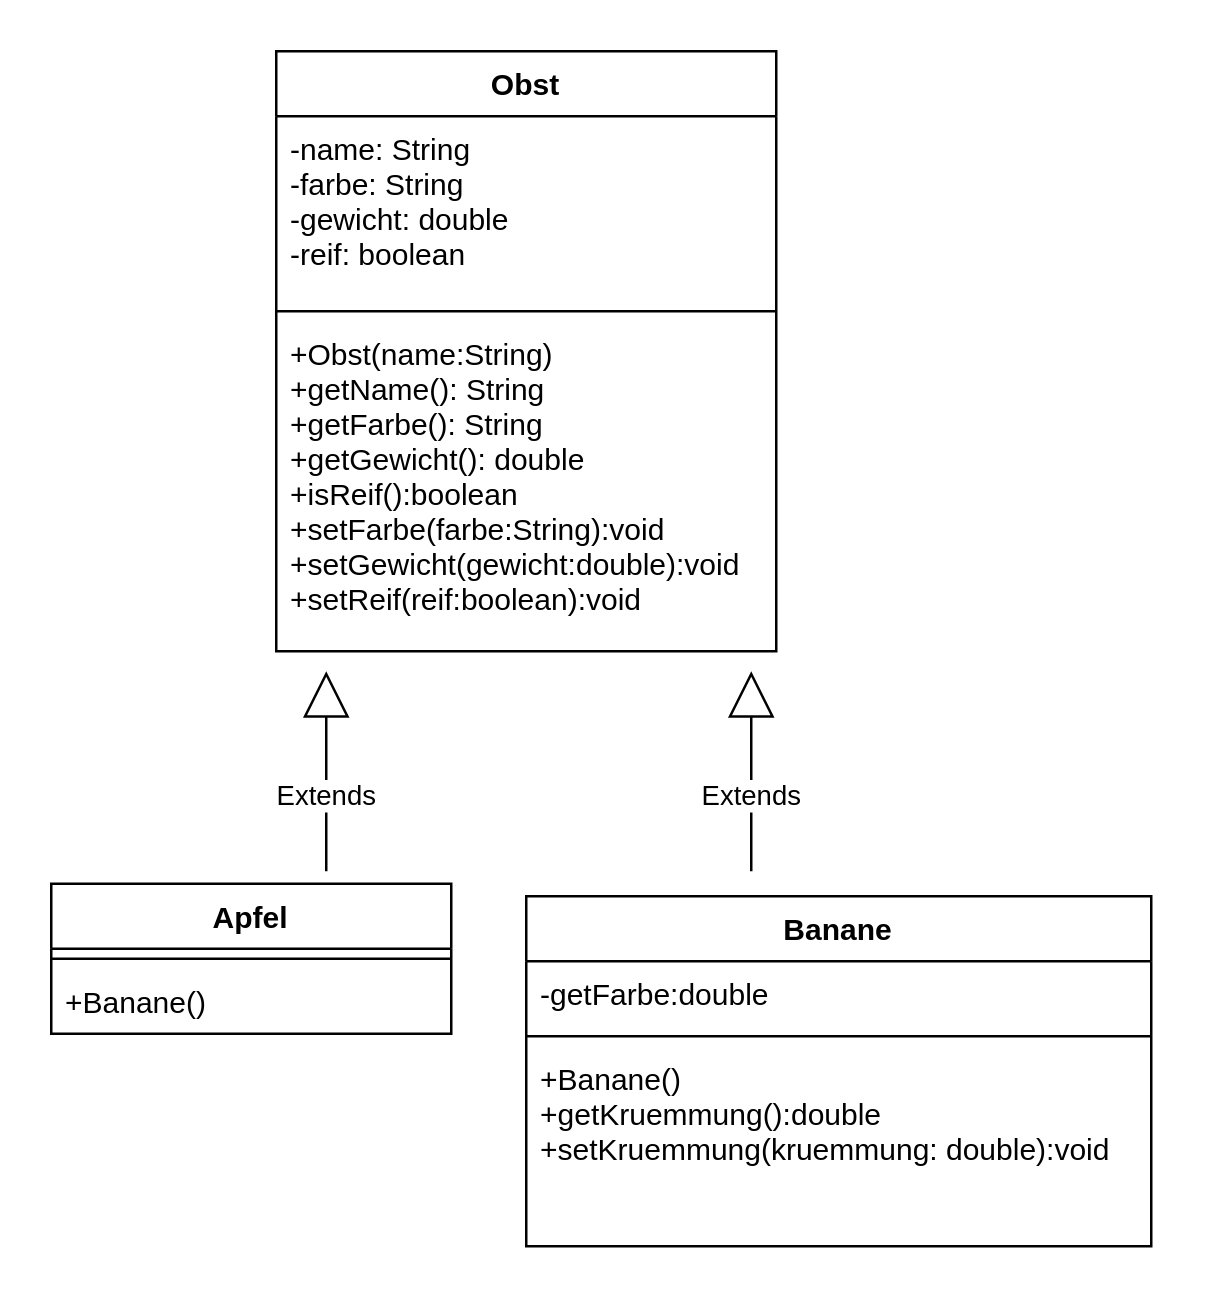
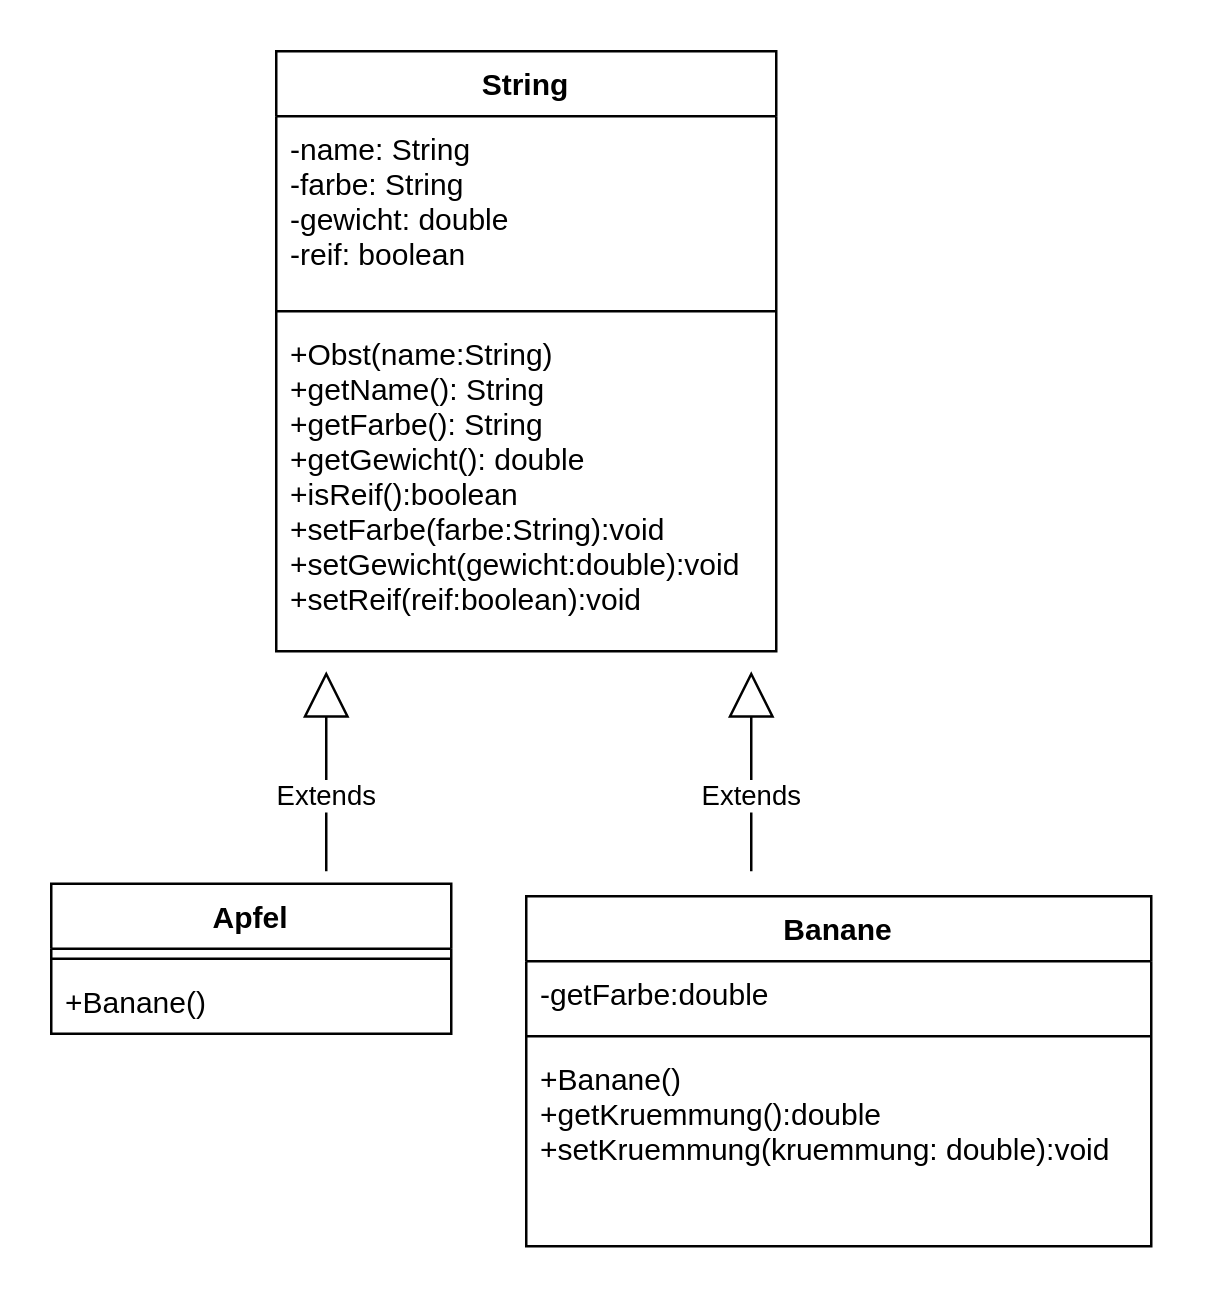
- <mxCell id="2" value="Obst" style="swimlane;fontStyle=1;align=center;verticalAlign=top;childLayout=stackLayout;horizontal=1;startSize=26;horizontalStack=0;resizeParent=1;resizeParentMax=0;resizeLast=0;collapsible=1;marginBottom=0;" vertex="1" parent="1"><mxGeometry x="110" y="20" width="200" height="240" as="geometry" /></mxCell>
+ <mxCell id="2" value="String" style="swimlane;fontStyle=1;align=center;verticalAlign=top;childLayout=stackLayout;horizontal=1;startSize=26;horizontalStack=0;resizeParent=1;resizeParentMax=0;resizeLast=0;collapsible=1;marginBottom=0;" vertex="1" parent="1"><mxGeometry x="110" y="20" width="200" height="240" as="geometry" /></mxCell>
